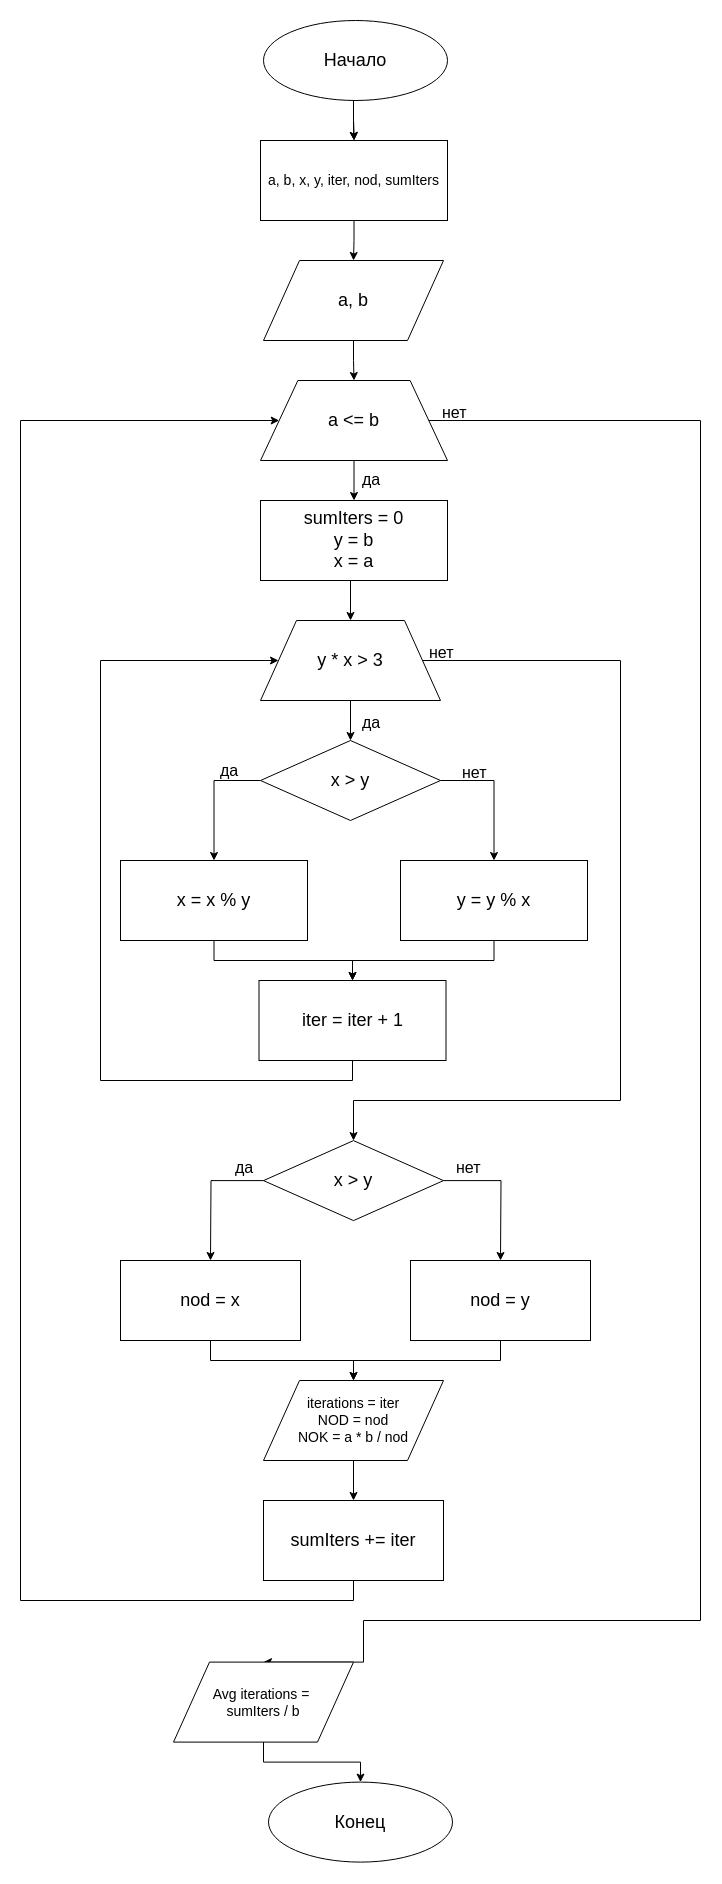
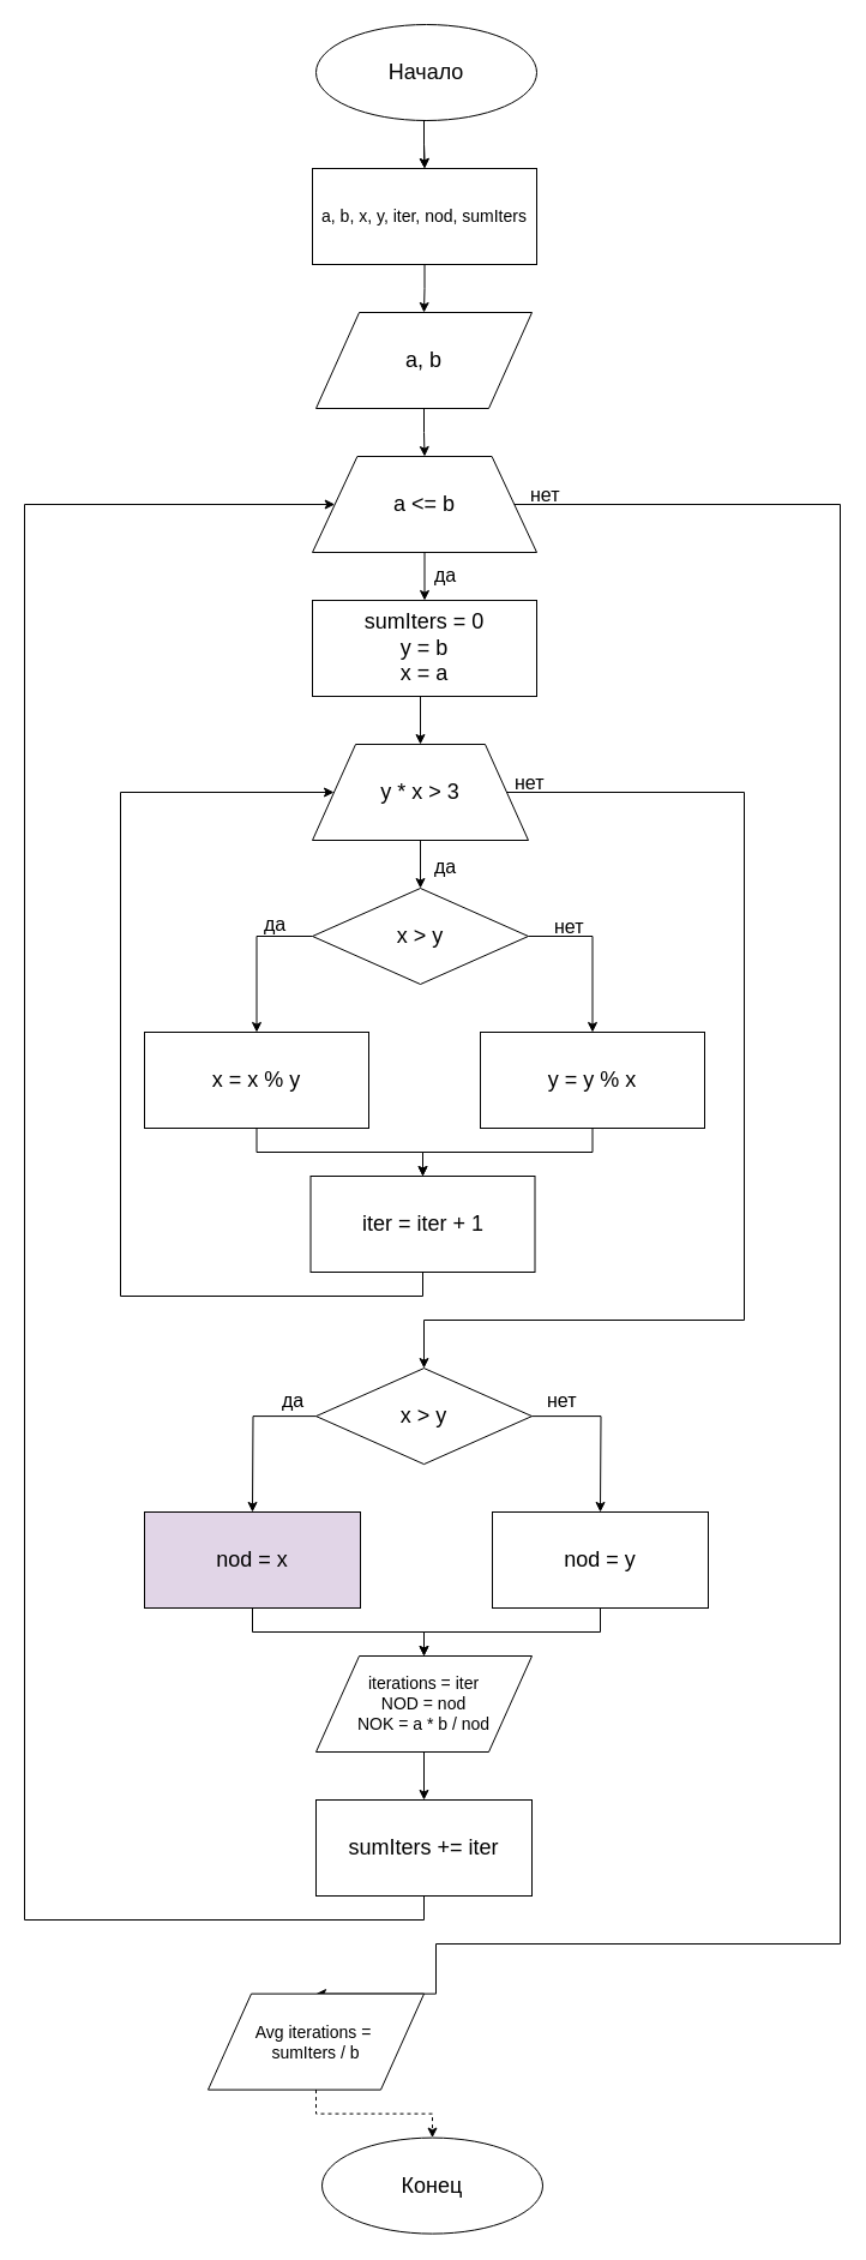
- <mxCell id="37" value="&lt;span style=&quot;font-size: 18px ; white-space: normal&quot;&gt;nod = x&lt;/span&gt;" style="rounded=0;whiteSpace=wrap;html=1;" vertex="1" parent="1"><mxGeometry x="120" y="1260" width="180" height="80" as="geometry" /></mxCell>
+ <mxCell id="37" value="&lt;span style=&quot;font-size: 18px ; white-space: normal&quot;&gt;nod = x&lt;/span&gt;" style="rounded=0;whiteSpace=wrap;html=1;fillColor=#e1d5e7;" vertex="1" parent="1"><mxGeometry x="120" y="1260" width="180" height="80" as="geometry" /></mxCell>
- <mxCell id="44" style="edgeStyle=orthogonalEdgeStyle;rounded=0;orthogonalLoop=1;jettySize=auto;html=1;exitX=0.5;exitY=1;exitDx=0;exitDy=0;" edge="1" parent="1" source="45" target="47"><mxGeometry relative="1" as="geometry" /></mxCell>
+ <mxCell id="44" style="edgeStyle=orthogonalEdgeStyle;rounded=0;orthogonalLoop=1;jettySize=auto;html=1;exitX=0.5;exitY=1;exitDx=0;exitDy=0;dashed=1;" edge="1" parent="1" source="45" target="47"><mxGeometry relative="1" as="geometry" /></mxCell>
